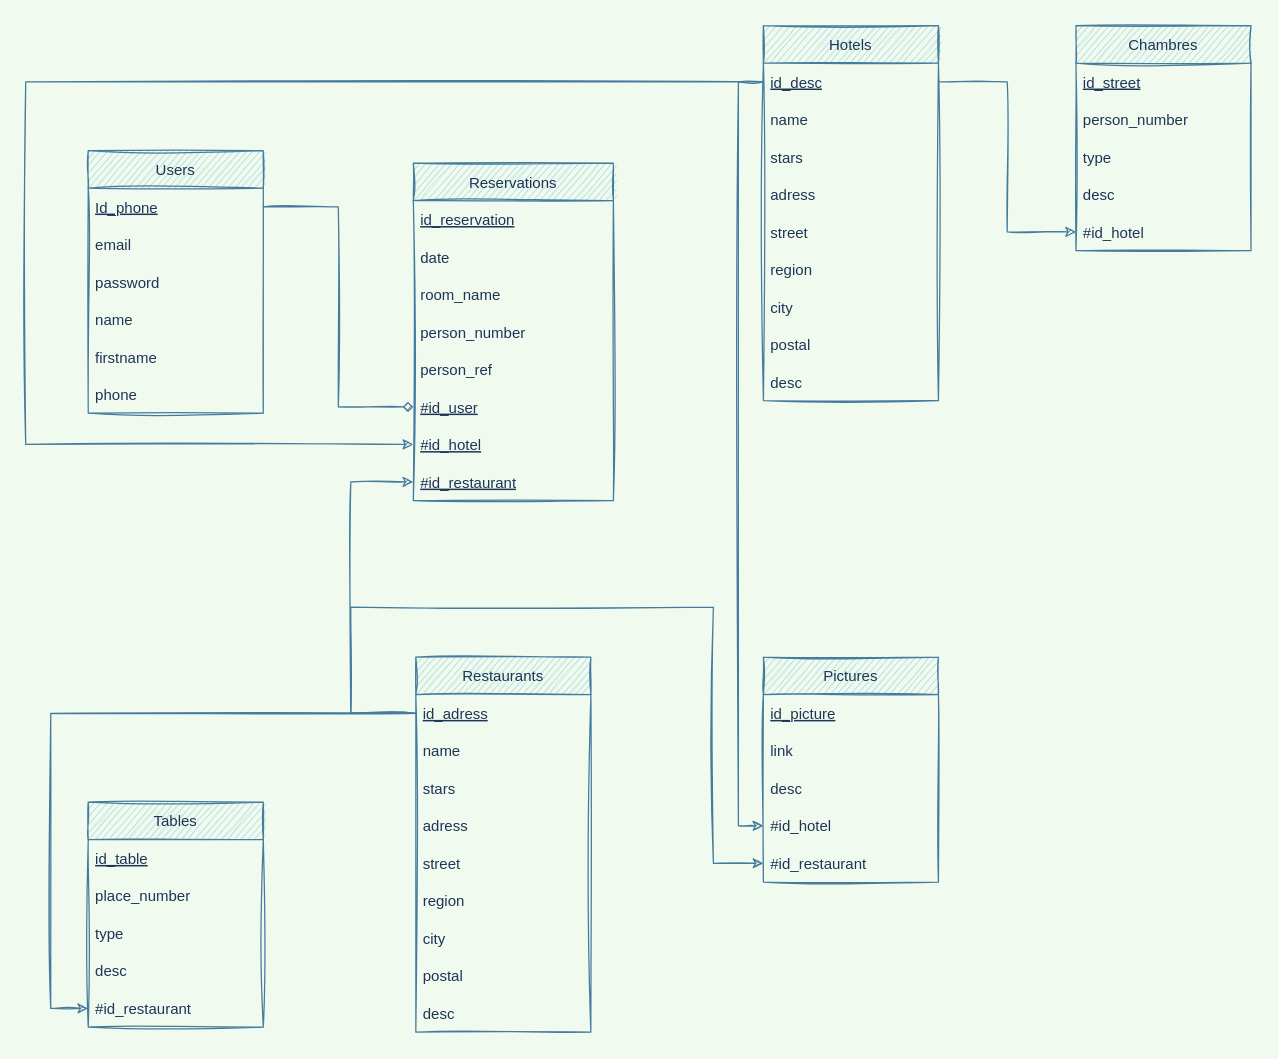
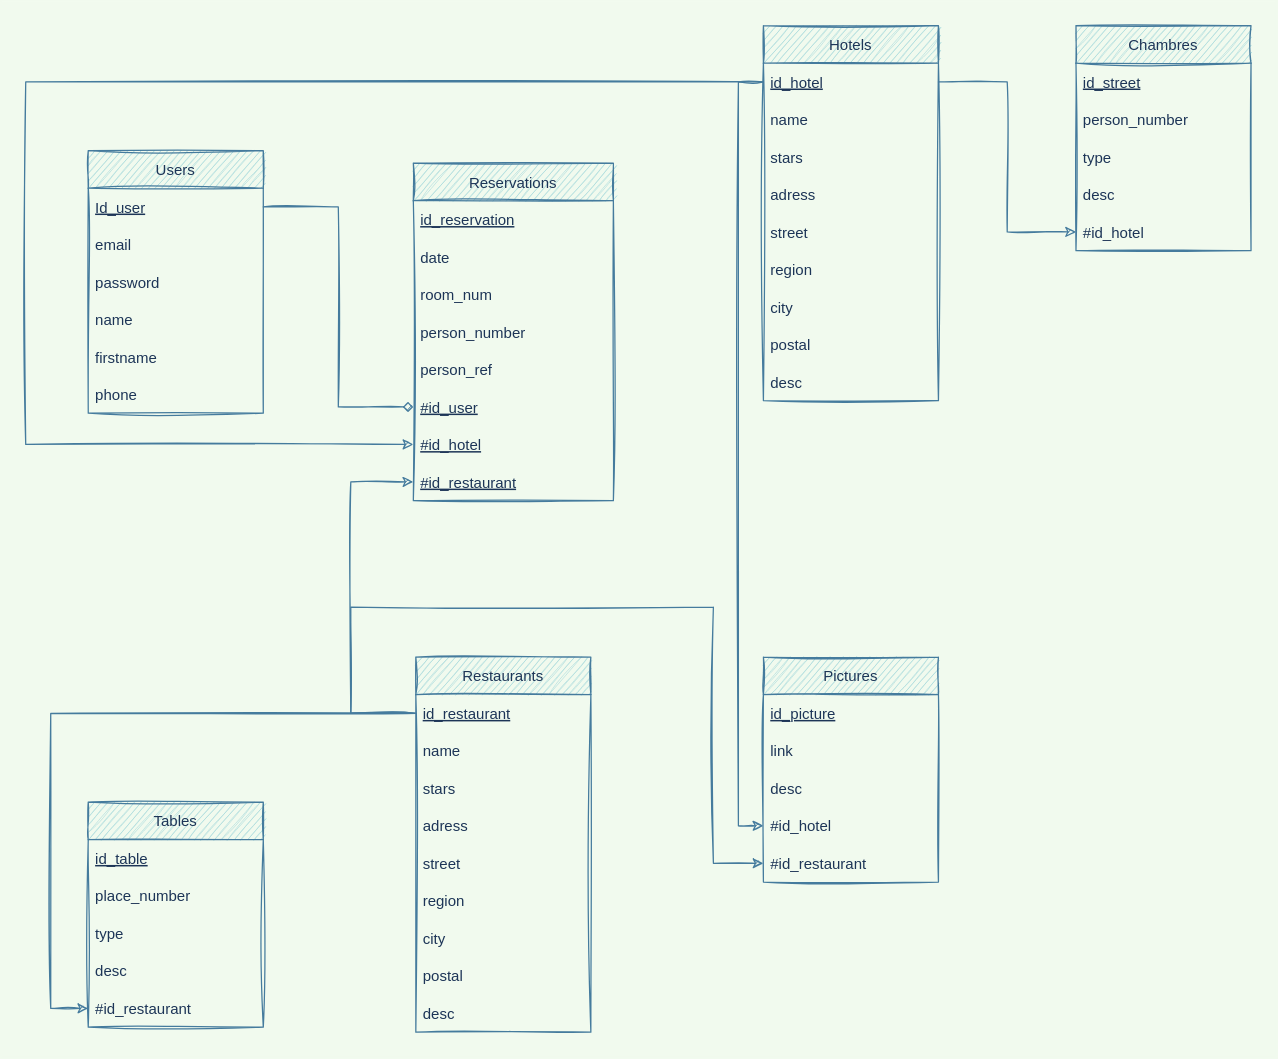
- <mxCell id="53" value="id_desc" style="text;strokeColor=none;fillColor=none;align=left;verticalAlign=middle;spacingLeft=4;spacingRight=4;overflow=hidden;points=[[0,0.5],[1,0.5]];portConstraint=eastwest;rotatable=0;fontStyle=4;fontColor=#1D3557;rounded=0;sketch=1;" parent="52" vertex="1"><mxGeometry y="30" width="140" height="30" as="geometry" /></mxCell>
+ <mxCell id="53" value="id_hotel" style="text;strokeColor=none;fillColor=none;align=left;verticalAlign=middle;spacingLeft=4;spacingRight=4;overflow=hidden;points=[[0,0.5],[1,0.5]];portConstraint=eastwest;rotatable=0;fontStyle=4;fontColor=#1D3557;rounded=0;sketch=1;" parent="52" vertex="1"><mxGeometry y="30" width="140" height="30" as="geometry" /></mxCell>
- <mxCell id="3" value="Id_phone" style="text;strokeColor=none;fillColor=none;align=left;verticalAlign=middle;spacingLeft=4;spacingRight=4;overflow=hidden;points=[[0,0.5],[1,0.5]];portConstraint=eastwest;rotatable=0;fontStyle=4;fontColor=#1D3557;rounded=0;sketch=1;" parent="2" vertex="1"><mxGeometry y="30" width="140" height="30" as="geometry" /></mxCell>
+ <mxCell id="3" value="Id_user" style="text;strokeColor=none;fillColor=none;align=left;verticalAlign=middle;spacingLeft=4;spacingRight=4;overflow=hidden;points=[[0,0.5],[1,0.5]];portConstraint=eastwest;rotatable=0;fontStyle=4;fontColor=#1D3557;rounded=0;sketch=1;" parent="2" vertex="1"><mxGeometry y="30" width="140" height="30" as="geometry" /></mxCell>
- <mxCell id="12" value="room_name" style="text;strokeColor=none;fillColor=none;align=left;verticalAlign=middle;spacingLeft=4;spacingRight=4;overflow=hidden;points=[[0,0.5],[1,0.5]];portConstraint=eastwest;rotatable=0;fontStyle=0;fontColor=#1D3557;rounded=0;sketch=1;" parent="9" vertex="1"><mxGeometry y="90" width="160" height="30" as="geometry" /></mxCell>
+ <mxCell id="12" value="room_num" style="text;strokeColor=none;fillColor=none;align=left;verticalAlign=middle;spacingLeft=4;spacingRight=4;overflow=hidden;points=[[0,0.5],[1,0.5]];portConstraint=eastwest;rotatable=0;fontStyle=0;fontColor=#1D3557;rounded=0;sketch=1;" parent="9" vertex="1"><mxGeometry y="90" width="160" height="30" as="geometry" /></mxCell>
- <mxCell id="21" value="id_adress" style="text;strokeColor=none;fillColor=none;align=left;verticalAlign=middle;spacingLeft=4;spacingRight=4;overflow=hidden;points=[[0,0.5],[1,0.5]];portConstraint=eastwest;rotatable=0;fontStyle=4;fontColor=#1D3557;rounded=0;sketch=1;" parent="20" vertex="1"><mxGeometry y="30" width="140" height="30" as="geometry" /></mxCell>
+ <mxCell id="21" value="id_restaurant" style="text;strokeColor=none;fillColor=none;align=left;verticalAlign=middle;spacingLeft=4;spacingRight=4;overflow=hidden;points=[[0,0.5],[1,0.5]];portConstraint=eastwest;rotatable=0;fontStyle=4;fontColor=#1D3557;rounded=0;sketch=1;" parent="20" vertex="1"><mxGeometry y="30" width="140" height="30" as="geometry" /></mxCell>
